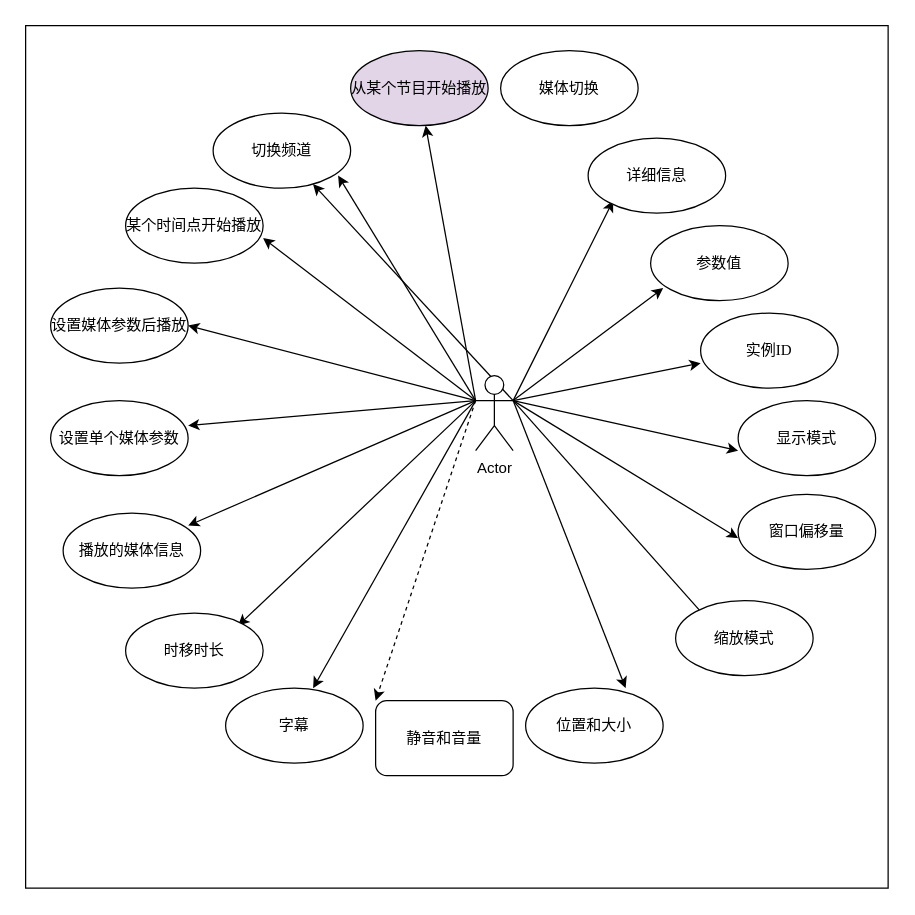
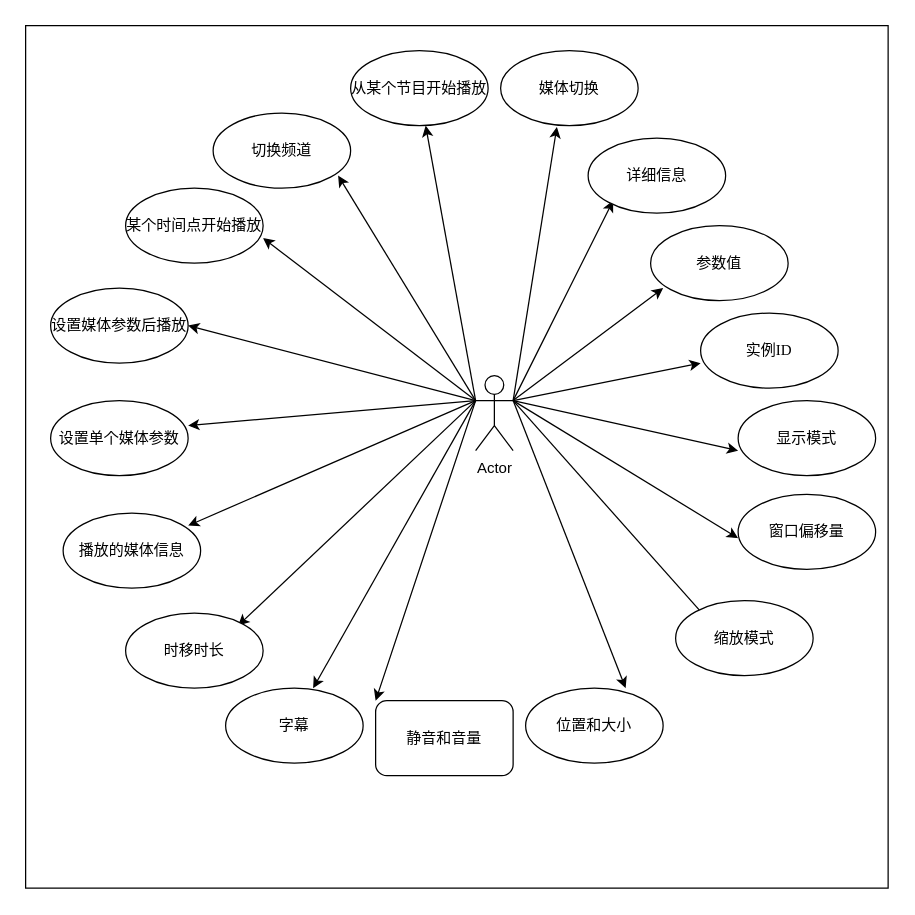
- <mxCell id="36" value="从某个节目开始播放" style="ellipse;whiteSpace=wrap;html=1;movable=0;resizable=0;rotatable=0;deletable=0;editable=0;locked=1;connectable=0;fillColor=#e1d5e7;" vertex="1" parent="1"><mxGeometry x="280" y="40" width="110" height="60" as="geometry" /></mxCell>
+ <mxCell id="36" value="从某个节目开始播放" style="ellipse;whiteSpace=wrap;html=1;movable=0;resizable=0;rotatable=0;deletable=0;editable=0;locked=1;connectable=0;" vertex="1" parent="1"><mxGeometry x="280" y="40" width="110" height="60" as="geometry" /></mxCell>
- <mxCell id="19" style="edgeStyle=none;rounded=0;orthogonalLoop=1;jettySize=auto;html=1;exitX=1;exitY=0.333;exitDx=0;exitDy=0;exitPerimeter=0;movable=0;resizable=0;rotatable=0;deletable=0;editable=0;locked=1;connectable=0;" edge="1" parent="1" source="20" target="35"><mxGeometry relative="1" as="geometry"><mxPoint x="430" y="110" as="targetPoint" /></mxGeometry></mxCell>
+ <mxCell id="19" style="edgeStyle=none;rounded=0;orthogonalLoop=1;jettySize=auto;html=1;exitX=1;exitY=0.333;exitDx=0;exitDy=0;exitPerimeter=0;entryX=0.409;entryY=1.017;entryDx=0;entryDy=0;entryPerimeter=0;movable=0;resizable=0;rotatable=0;deletable=0;editable=0;locked=1;connectable=0;" edge="1" parent="1" source="20" target="37"><mxGeometry relative="1" as="geometry"><mxPoint x="430" y="110" as="targetPoint" /></mxGeometry></mxCell>
- <mxCell id="11" style="edgeStyle=none;rounded=0;orthogonalLoop=1;jettySize=auto;html=1;exitX=0;exitY=0.333;exitDx=0;exitDy=0;exitPerimeter=0;entryX=0;entryY=0;entryDx=0;entryDy=0;movable=0;resizable=0;rotatable=0;deletable=0;editable=0;locked=1;connectable=0;dashed=1;" edge="1" parent="1" source="20" target="28"><mxGeometry relative="1" as="geometry" /></mxCell>
+ <mxCell id="11" style="edgeStyle=none;rounded=0;orthogonalLoop=1;jettySize=auto;html=1;exitX=0;exitY=0.333;exitDx=0;exitDy=0;exitPerimeter=0;entryX=0;entryY=0;entryDx=0;entryDy=0;movable=0;resizable=0;rotatable=0;deletable=0;editable=0;locked=1;connectable=0;" edge="1" parent="1" source="20" target="28"><mxGeometry relative="1" as="geometry" /></mxCell>
